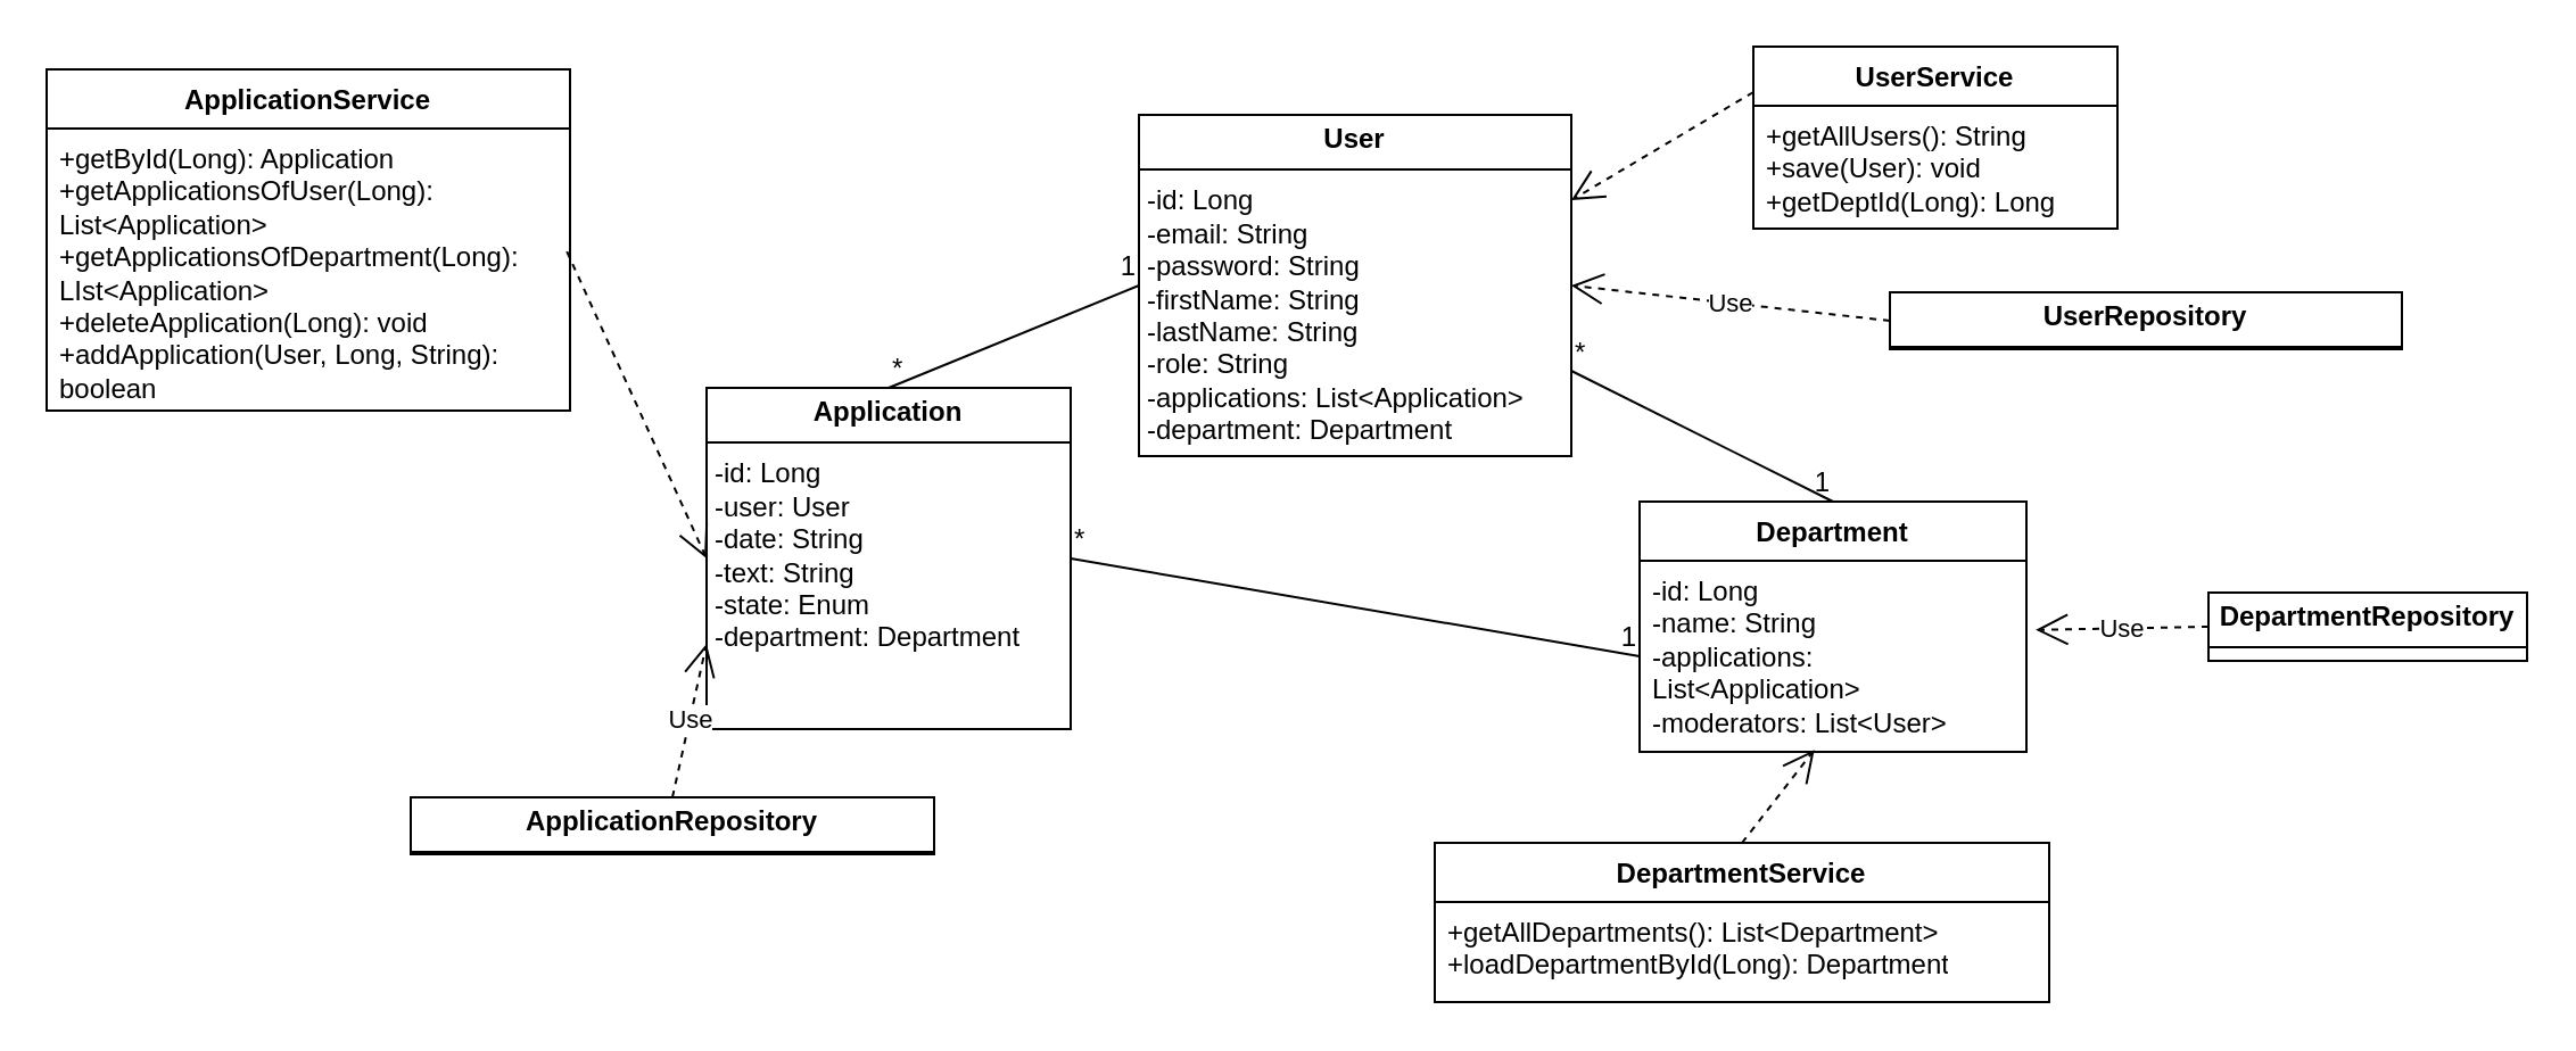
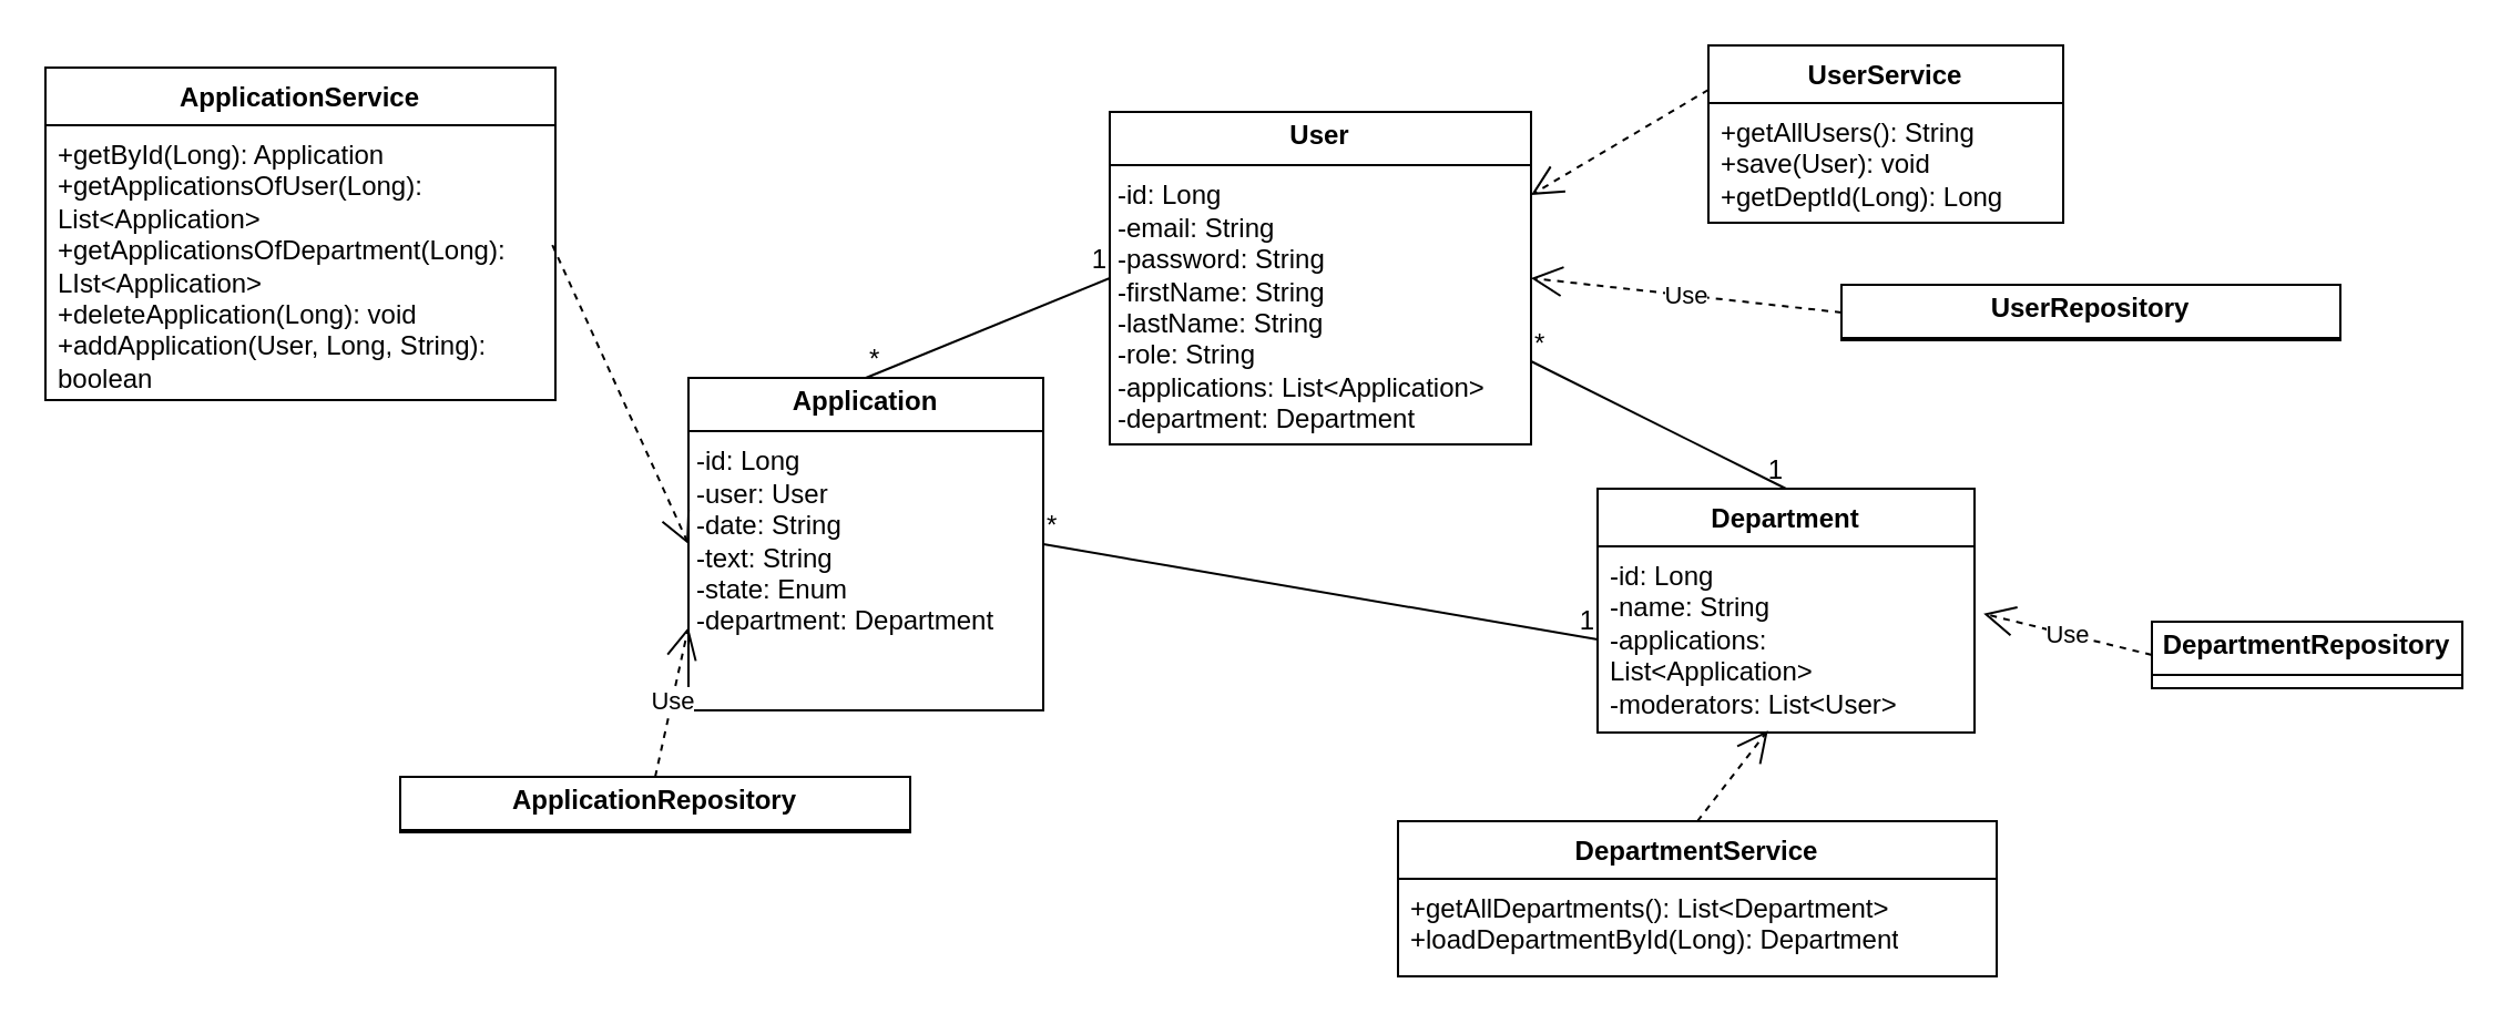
- <mxCell id="15" value="&lt;p style=&quot;margin:0px;margin-top:4px;text-align:center;&quot;&gt;&lt;b&gt;DepartmentRepository&lt;/b&gt;&lt;/p&gt;&lt;hr size=&quot;1&quot; style=&quot;border-style:solid;&quot;&gt;&lt;div style=&quot;height:2px;&quot;&gt;&lt;/div&gt;" style="verticalAlign=top;align=left;overflow=fill;html=1;whiteSpace=wrap;" parent="1" vertex="1"><mxGeometry x="970" y="260" width="140" height="30" as="geometry" /></mxCell>
+ <mxCell id="15" value="&lt;p style=&quot;margin:0px;margin-top:4px;text-align:center;&quot;&gt;&lt;b&gt;DepartmentRepository&lt;/b&gt;&lt;/p&gt;&lt;hr size=&quot;1&quot; style=&quot;border-style:solid;&quot;&gt;&lt;div style=&quot;height:2px;&quot;&gt;&lt;/div&gt;" style="verticalAlign=top;align=left;overflow=fill;html=1;whiteSpace=wrap;" parent="1" vertex="1"><mxGeometry x="970" y="280" width="140" height="30" as="geometry" /></mxCell>
